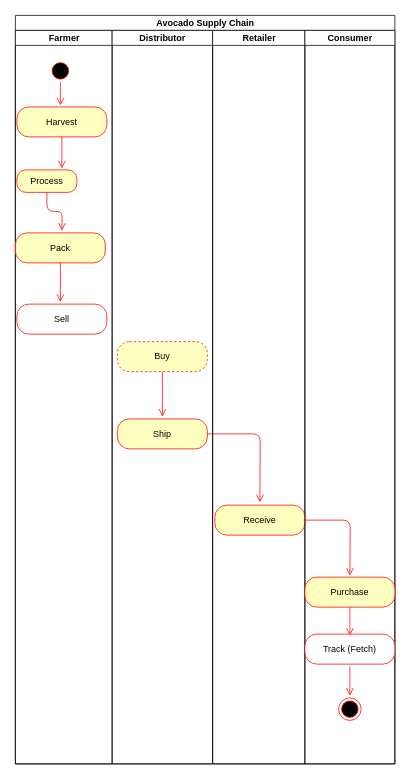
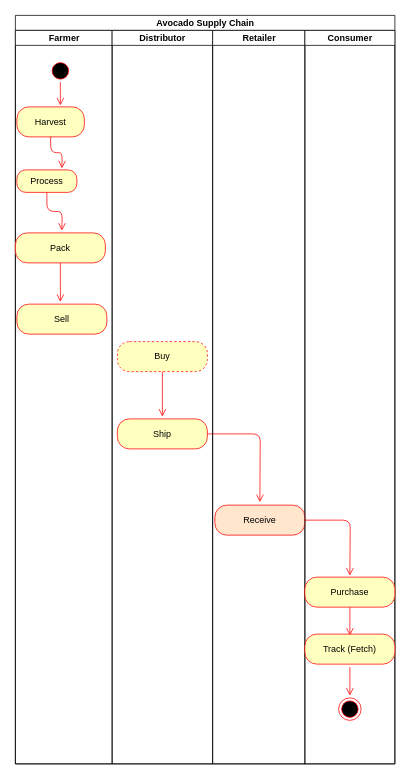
- <mxCell id="4" value="Harvest" style="rounded=1;whiteSpace=wrap;html=1;arcSize=40;fontColor=#000000;fillColor=#ffffc0;strokeColor=#ff0000;" parent="3" vertex="1"><mxGeometry x="2" y="102" width="120" height="40" as="geometry" /></mxCell>
+ <mxCell id="4" value="Harvest" style="rounded=1;whiteSpace=wrap;html=1;arcSize=40;fontColor=#000000;fillColor=#ffffc0;strokeColor=#ff0000;" parent="3" vertex="1"><mxGeometry x="2" y="102" width="90" height="40" as="geometry" /></mxCell>
- <mxCell id="12" value="Sell" style="rounded=1;whiteSpace=wrap;html=1;arcSize=40;fontColor=#000000;fillColor=#ffffff;strokeColor=#ff0000;" parent="3" vertex="1"><mxGeometry x="2" y="365" width="120" height="40" as="geometry" /></mxCell>
+ <mxCell id="12" value="Sell" style="rounded=1;whiteSpace=wrap;html=1;arcSize=40;fontColor=#000000;fillColor=#ffffc0;strokeColor=#ff0000;" parent="3" vertex="1"><mxGeometry x="2" y="365" width="120" height="40" as="geometry" /></mxCell>
- <mxCell id="20" value="Receive" style="rounded=1;whiteSpace=wrap;html=1;arcSize=40;fontColor=#000000;fillColor=#ffffc0;strokeColor=#ff0000;" parent="19" vertex="1"><mxGeometry x="3" y="633" width="120" height="40" as="geometry" /></mxCell>
+ <mxCell id="20" value="Receive" style="rounded=1;whiteSpace=wrap;html=1;arcSize=40;fontColor=#000000;fillColor=#ffe6cc;strokeColor=#ff0000;" parent="19" vertex="1"><mxGeometry x="3" y="633" width="120" height="40" as="geometry" /></mxCell>
- <mxCell id="25" value="Track (Fetch)" style="rounded=1;whiteSpace=wrap;html=1;arcSize=40;fontColor=#000000;fillColor=#ffffff;strokeColor=#ff0000;" vertex="1" parent="22"><mxGeometry y="805" width="120" height="40" as="geometry" /></mxCell>
+ <mxCell id="25" value="Track (Fetch)" style="rounded=1;whiteSpace=wrap;html=1;arcSize=40;fontColor=#000000;fillColor=#ffffc0;strokeColor=#ff0000;" vertex="1" parent="22"><mxGeometry y="805" width="120" height="40" as="geometry" /></mxCell>
